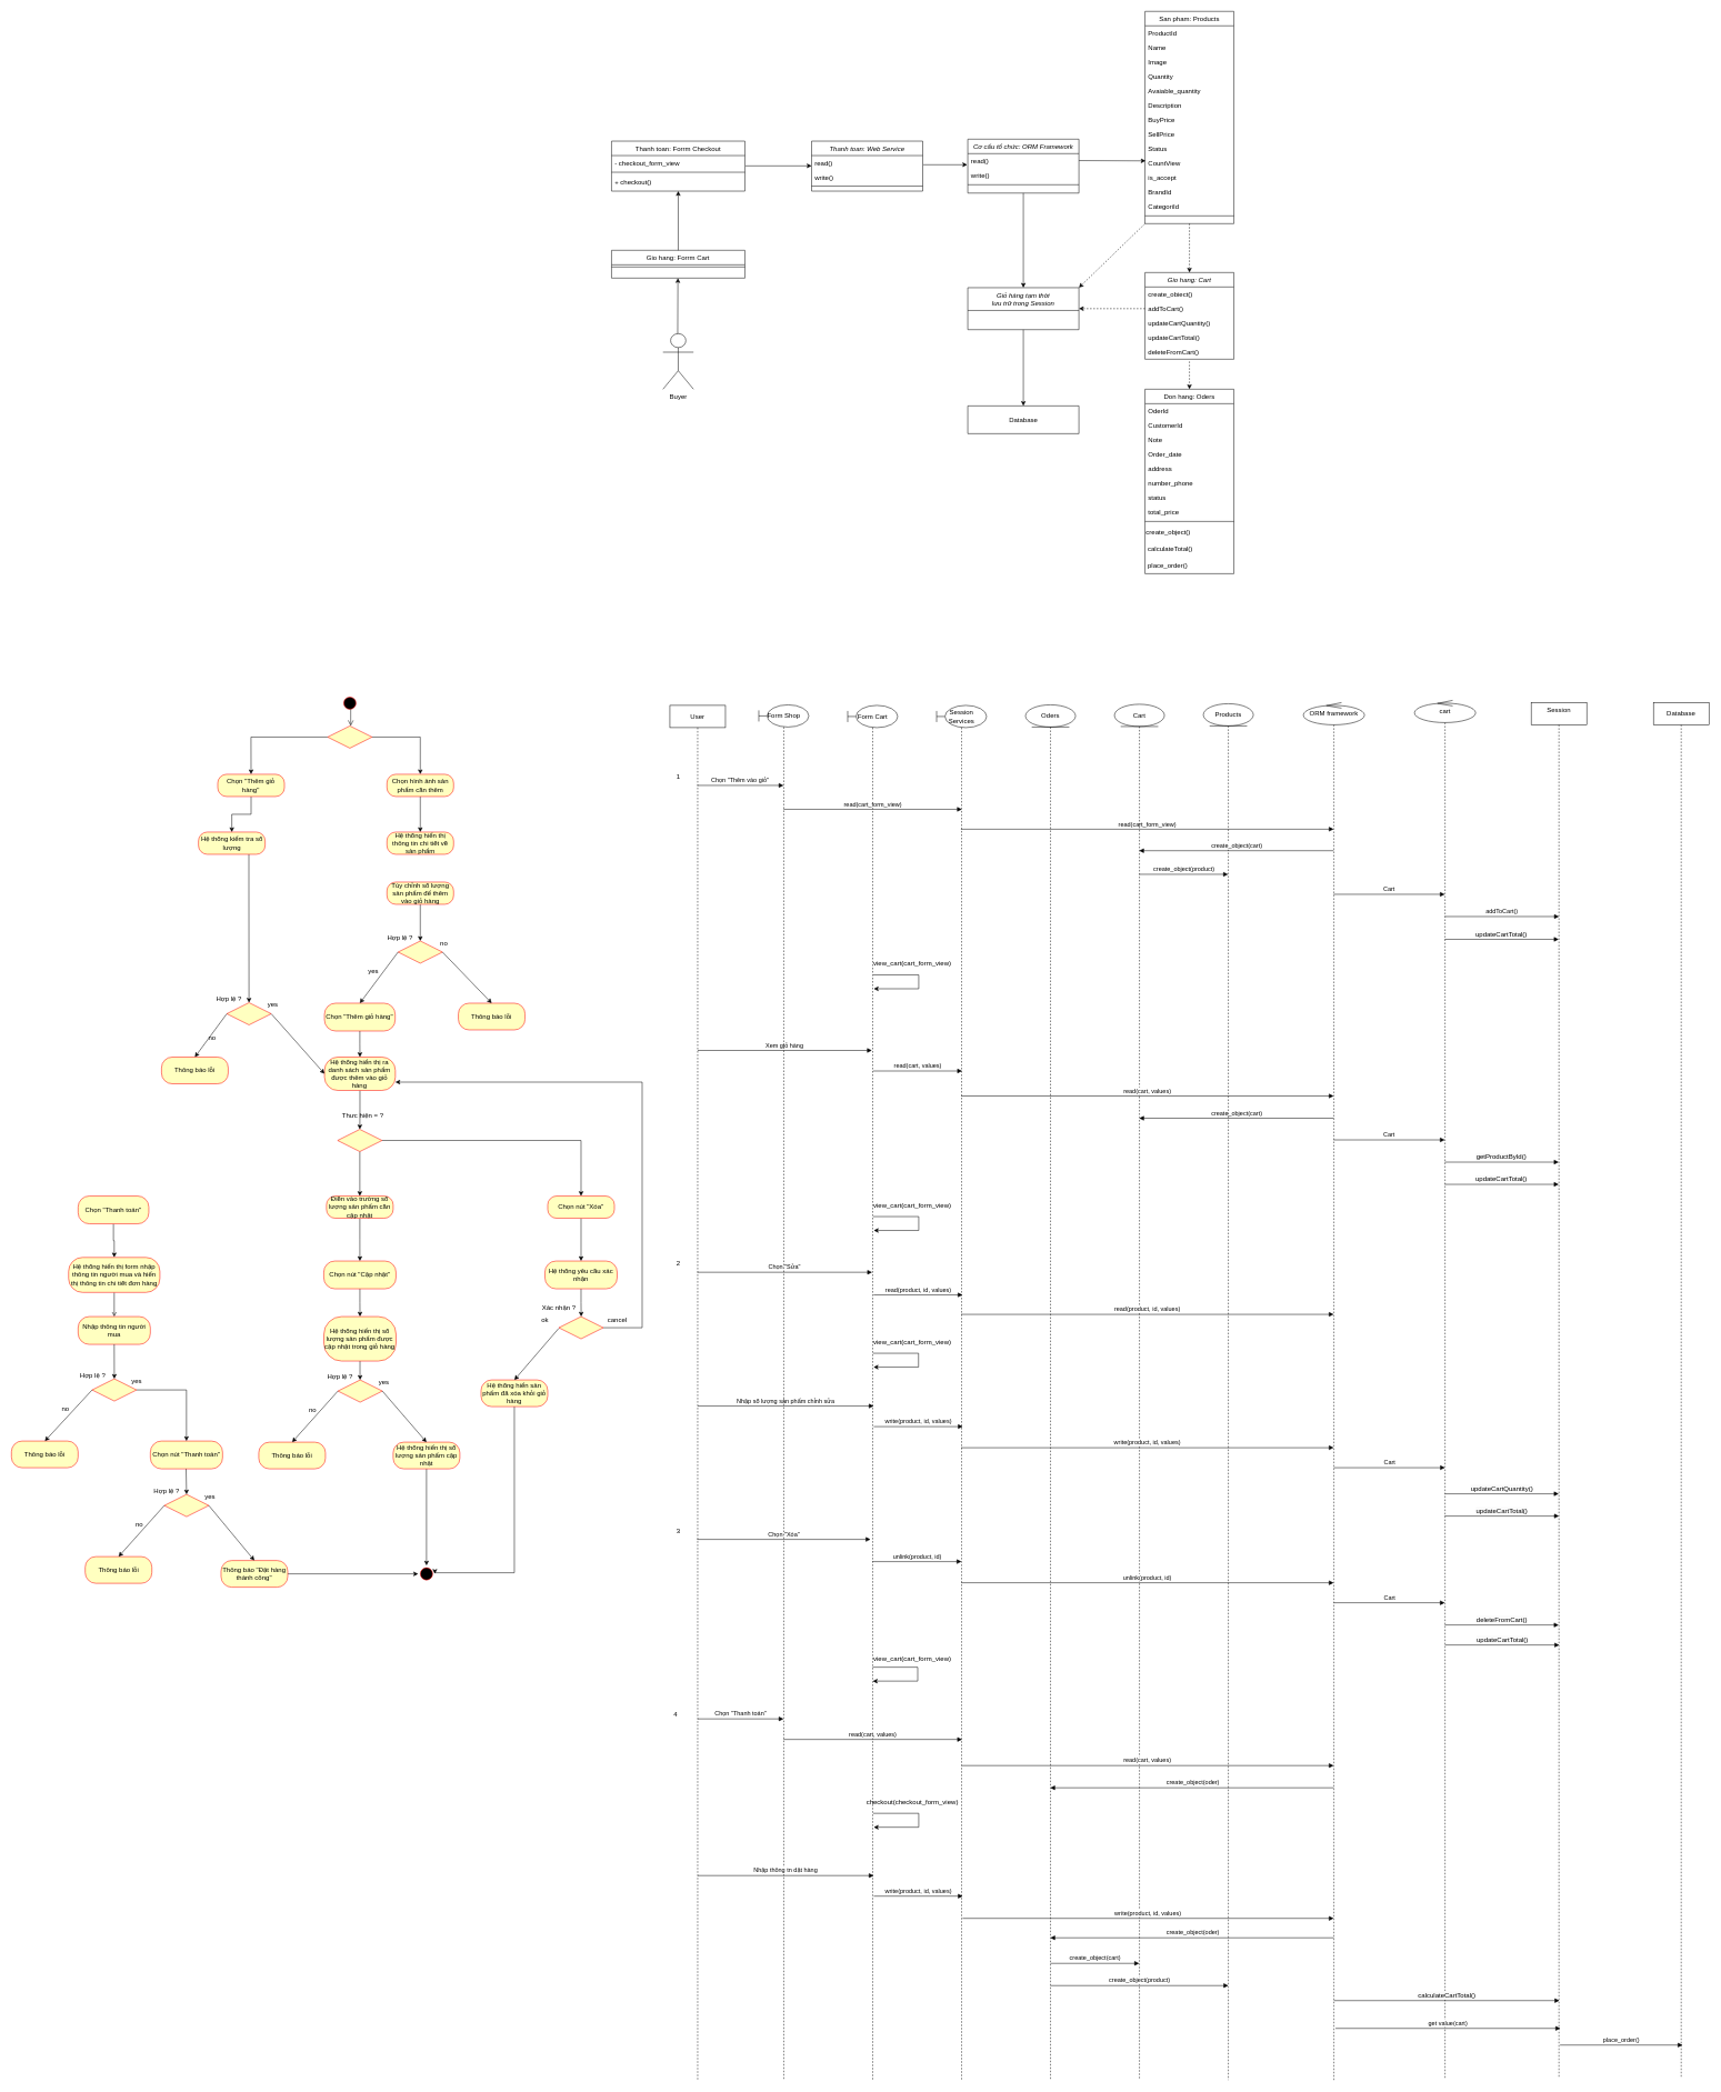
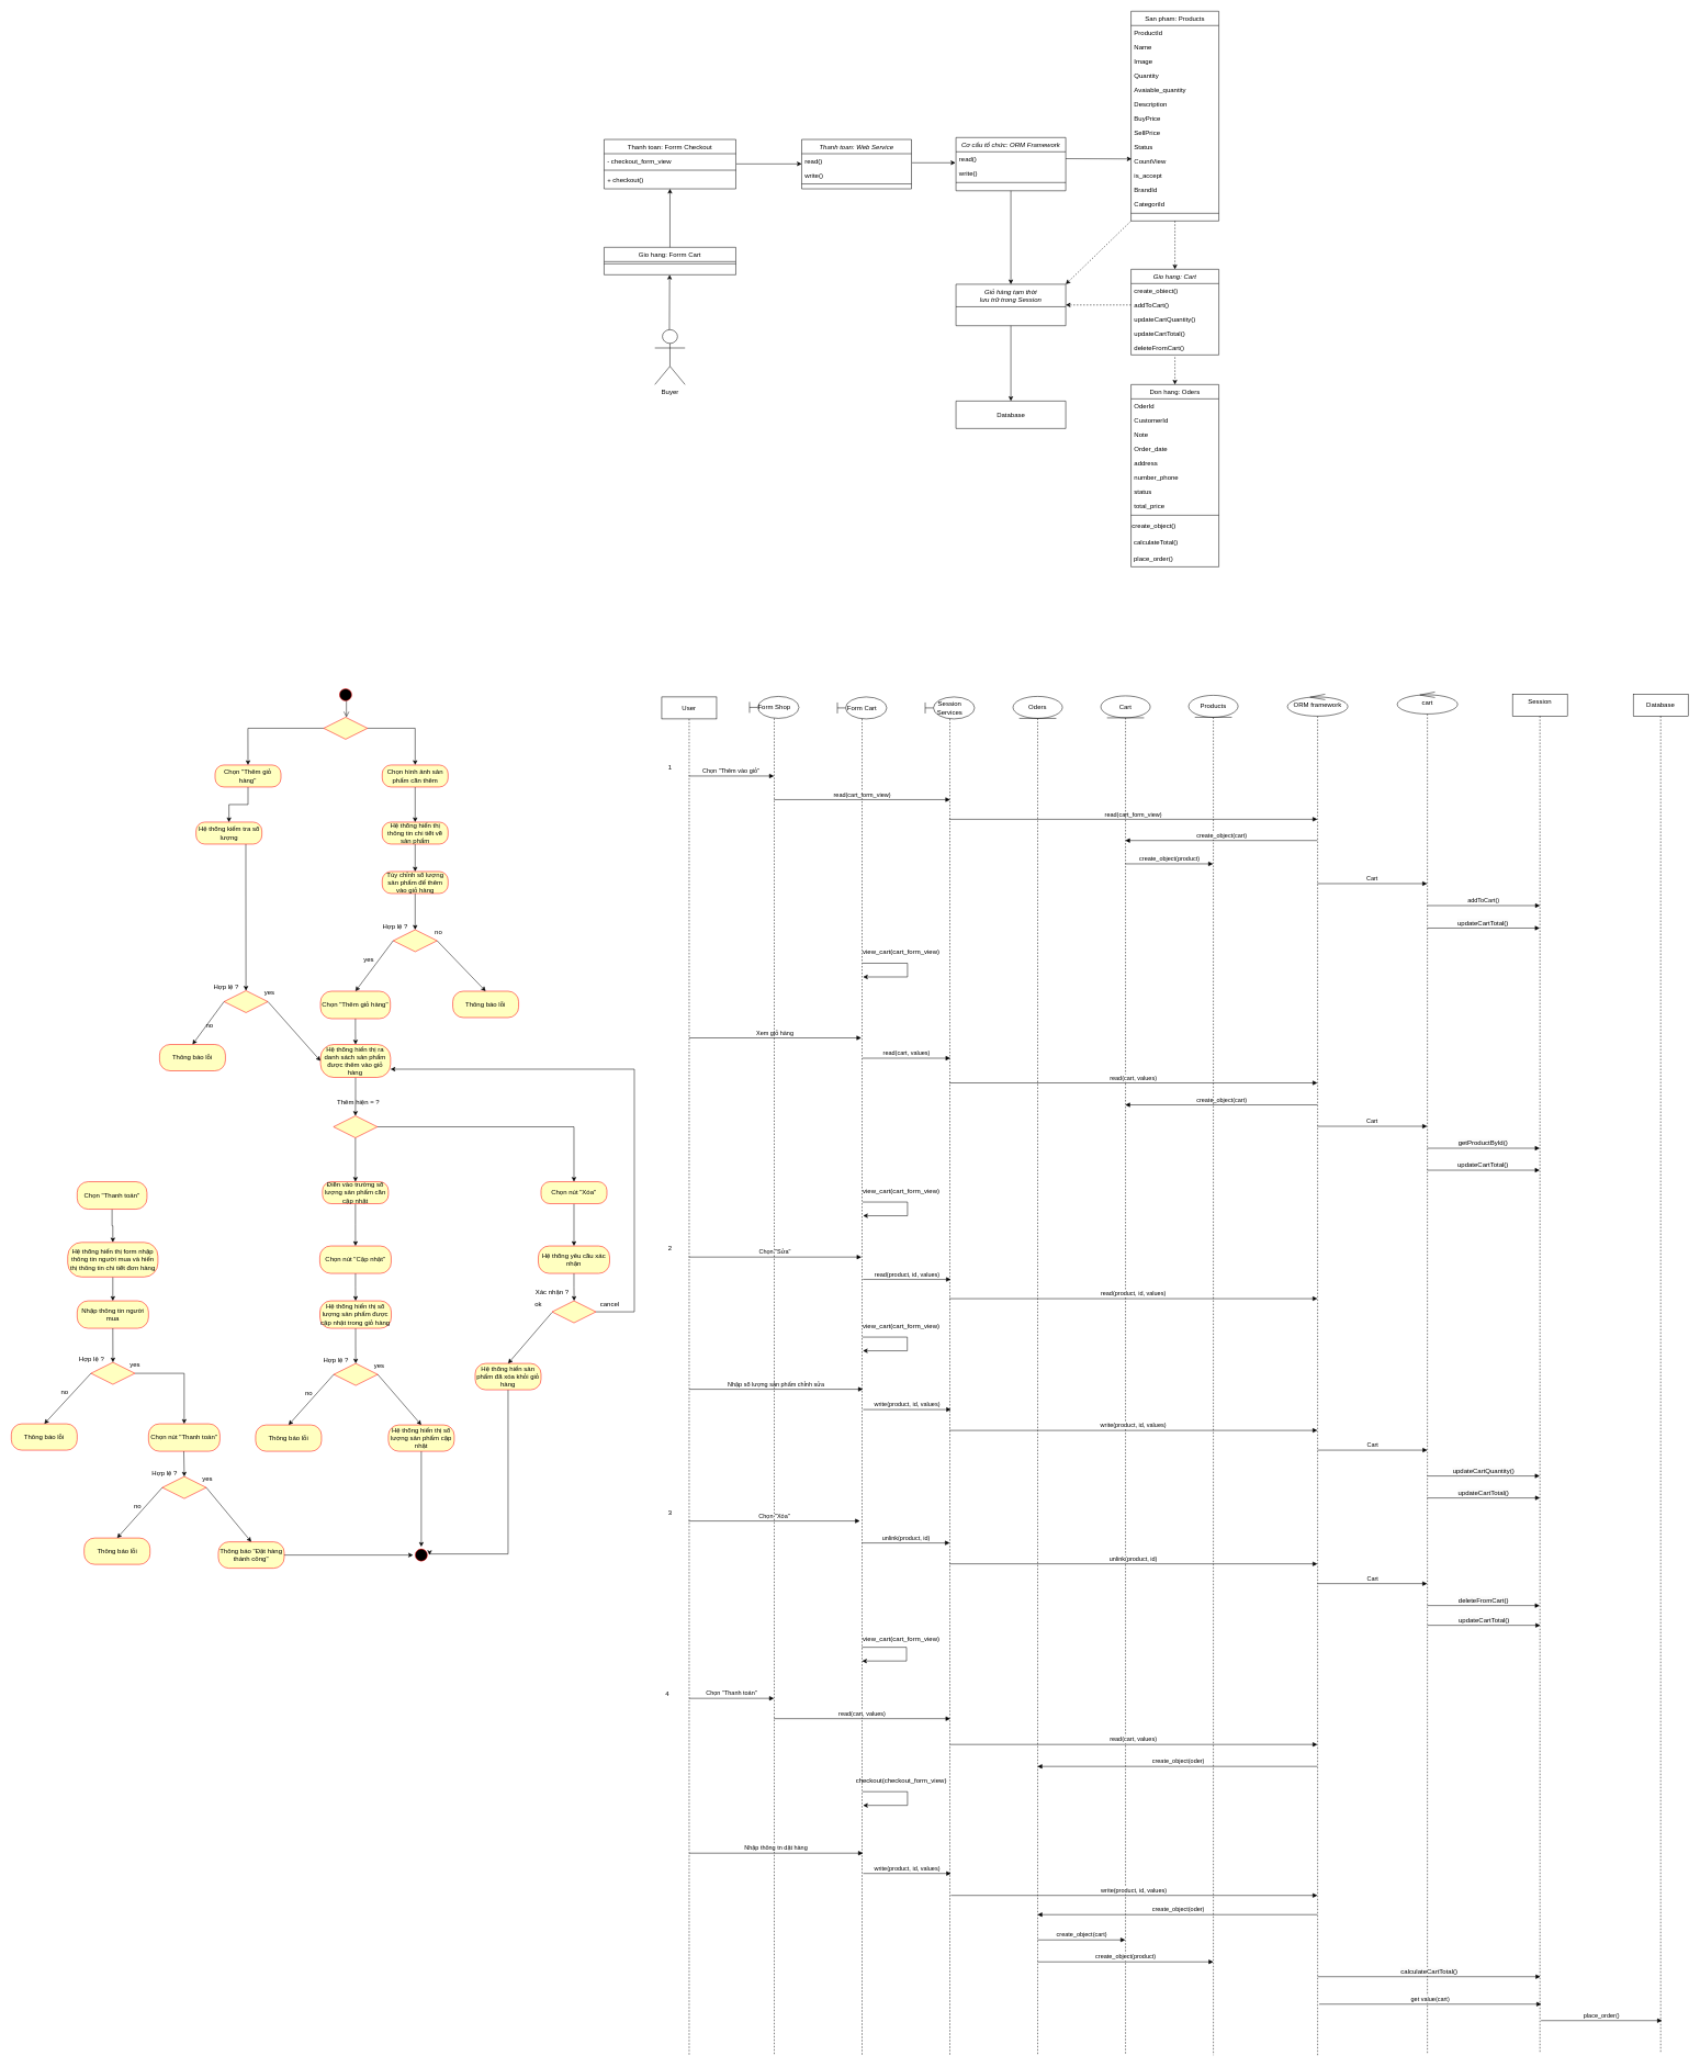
+ <mxCell id="44" value="" style="edgeStyle=orthogonalEdgeStyle;rounded=0;orthogonalLoop=1;jettySize=auto;html=1;" parent="1" source="45" target="47" edge="1"><mxGeometry relative="1" as="geometry" /></mxCell>
- <mxCell id="16" value="Thưc hiện = ?" style="text;html=1;align=center;verticalAlign=middle;resizable=0;points=[];autosize=1;strokeColor=none;fillColor=none;" parent="1" vertex="1"><mxGeometry x="601.71" y="1992" width="100" height="30" as="geometry" /></mxCell>
+ <mxCell id="16" value="Thêm hiện = ?" style="text;html=1;align=center;verticalAlign=middle;resizable=0;points=[];autosize=1;strokeColor=none;fillColor=none;" parent="1" vertex="1"><mxGeometry x="601.71" y="1992" width="100" height="30" as="geometry" /></mxCell>
- <mxCell id="134" style="edgeStyle=orthogonalEdgeStyle;rounded=0;orthogonalLoop=1;jettySize=auto;html=1;endArrow=open;" parent="1" source="135" target="136" edge="1"><mxGeometry relative="1" as="geometry" /></mxCell>
+ <mxCell id="134" style="edgeStyle=orthogonalEdgeStyle;rounded=0;orthogonalLoop=1;jettySize=auto;html=1;" parent="1" source="135" target="136" edge="1"><mxGeometry relative="1" as="geometry" /></mxCell>
- <mxCell id="18" value="Hệ thống hiển thị số lượng sản phẩm được cập nhật trong giỏ hàng" style="rounded=1;whiteSpace=wrap;html=1;arcSize=40;fontColor=#000000;fillColor=#ffffc0;strokeColor=#ff0000;" parent="1" vertex="1"><mxGeometry x="582.28" y="2369" width="130" height="80" as="geometry" /></mxCell>
+ <mxCell id="18" value="Hệ thống hiển thị số lượng sản phẩm được cập nhật trong giỏ hàng" style="rounded=1;whiteSpace=wrap;html=1;arcSize=40;fontColor=#000000;fillColor=#ffffc0;strokeColor=#ff0000;" parent="1" vertex="1"><mxGeometry x="582.28" y="2369" width="130" height="50" as="geometry" /></mxCell>
